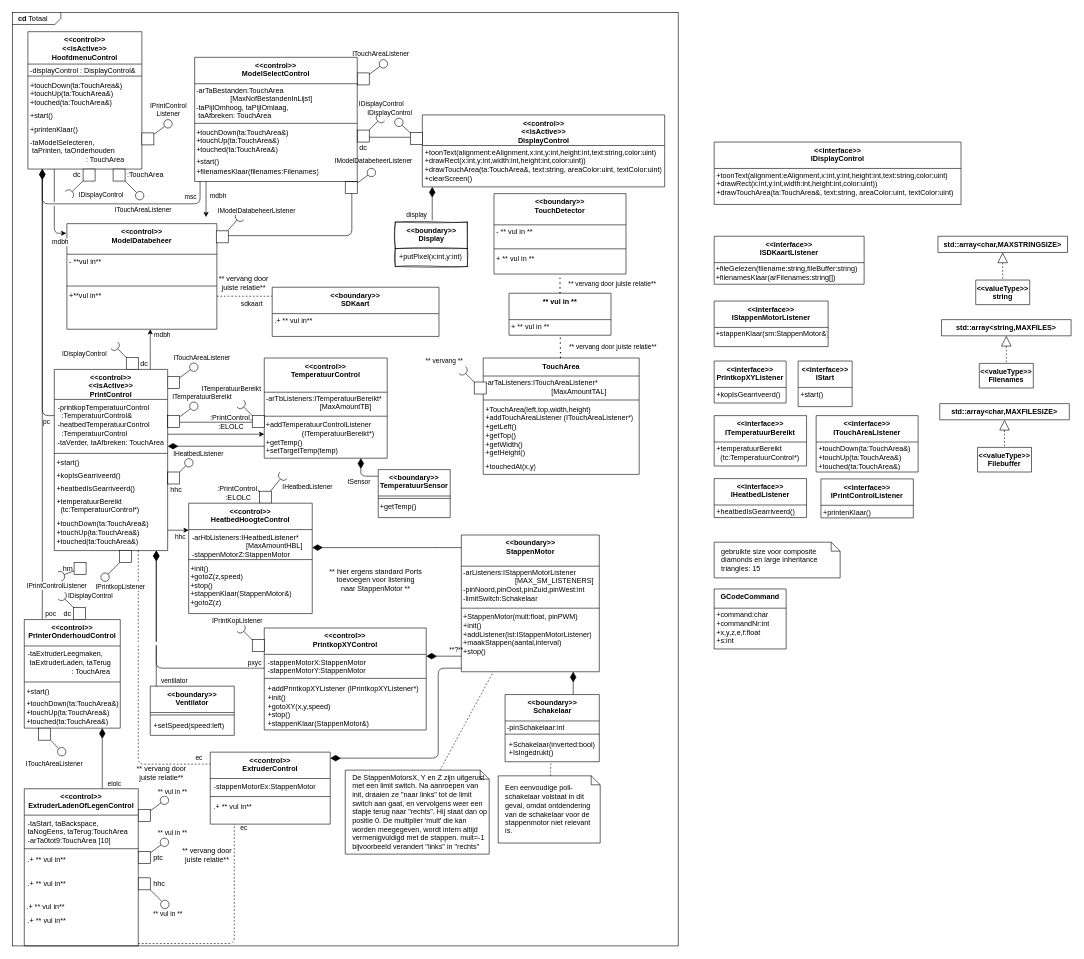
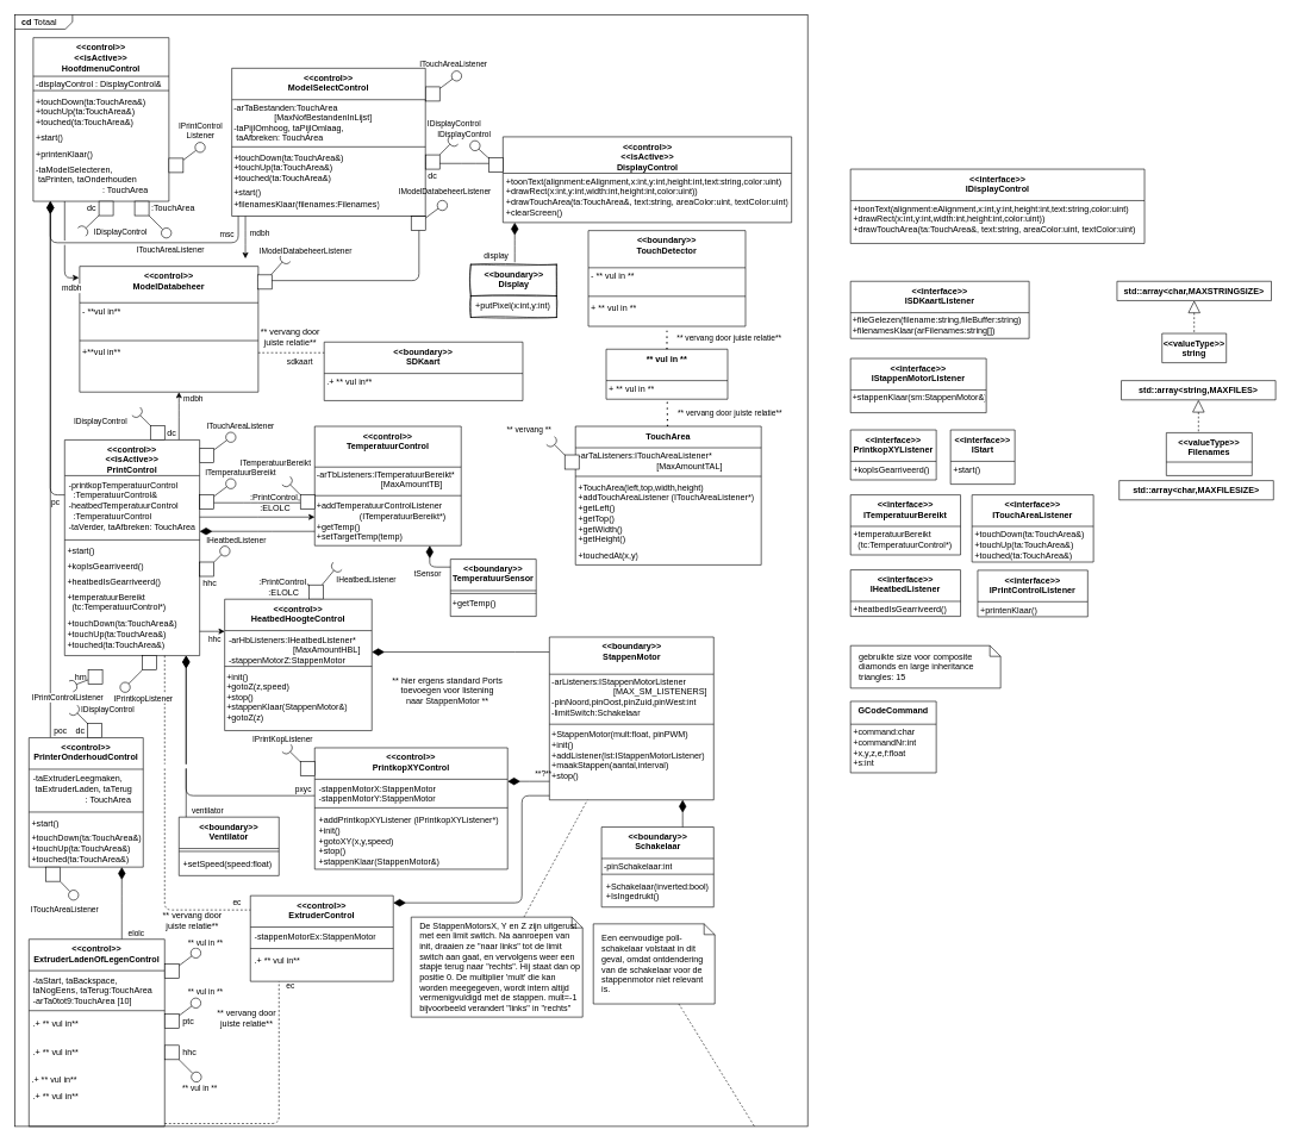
- <mxCell id="152" value="&amp;lt;&amp;lt;valueType&amp;gt;&amp;gt;&lt;br&gt;Filenames" style="swimlane;fontStyle=1;align=center;verticalAlign=top;childLayout=stackLayout;horizontal=1;startSize=41;horizontalStack=0;resizeParent=1;resizeParentMax=0;resizeLast=0;collapsible=1;marginBottom=0;whiteSpace=wrap;html=1;" parent="1" vertex="1"><mxGeometry x="1632" y="605" width="90" height="41" as="geometry" /></mxCell>
+ <mxCell id="152" value="&amp;lt;&amp;lt;valueType&amp;gt;&amp;gt;&lt;br&gt;Filenames" style="swimlane;fontStyle=1;align=center;verticalAlign=top;childLayout=stackLayout;horizontal=1;startSize=41;horizontalStack=0;resizeParent=1;resizeParentMax=0;resizeLast=0;collapsible=1;marginBottom=0;whiteSpace=wrap;html=1;" parent="1" vertex="1"><mxGeometry x="1632" y="605" width="120" height="60" as="geometry" /></mxCell>
- <mxCell id="157" style="edgeStyle=orthogonalEdgeStyle;rounded=0;orthogonalLoop=1;jettySize=auto;html=1;endArrow=none;endFill=0;startArrow=block;startFill=0;startSize=15;dashed=1;" parent="1" source="156" target="155" edge="1"><mxGeometry relative="1" as="geometry"><Array as="points"><mxPoint x="1690" y="699" /><mxPoint x="1690" y="699" /></Array><mxPoint x="1037" y="835" as="sourcePoint" /><mxPoint x="1037" y="886" as="targetPoint" /></mxGeometry></mxCell>
- <mxCell id="155" value="&amp;lt;&amp;lt;valueType&amp;gt;&amp;gt;&lt;br&gt;Filebuffer" style="swimlane;fontStyle=1;align=center;verticalAlign=top;childLayout=stackLayout;horizontal=1;startSize=41;horizontalStack=0;resizeParent=1;resizeParentMax=0;resizeLast=0;collapsible=1;marginBottom=0;whiteSpace=wrap;html=1;" parent="1" vertex="1"><mxGeometry x="1629" y="745" width="90" height="41" as="geometry" /></mxCell>
- <mxCell id="58" value="+setSpeed(speed:left)" style="text;strokeColor=none;fillColor=none;align=left;verticalAlign=top;spacingLeft=4;spacingRight=4;overflow=hidden;rotatable=0;points=[[0,0.5],[1,0.5]];portConstraint=eastwest;whiteSpace=wrap;html=1;" parent="56" vertex="1"><mxGeometry y="52" width="140" height="30" as="geometry" /></mxCell>
+ <mxCell id="58" value="+setSpeed(speed:float)" style="text;strokeColor=none;fillColor=none;align=left;verticalAlign=top;spacingLeft=4;spacingRight=4;overflow=hidden;rotatable=0;points=[[0,0.5],[1,0.5]];portConstraint=eastwest;whiteSpace=wrap;html=1;" parent="56" vertex="1"><mxGeometry y="52" width="140" height="30" as="geometry" /></mxCell>
- <mxCell id="138" style="orthogonalLoop=1;jettySize=auto;html=1;dashed=1;endArrow=none;endFill=0;curved=1;" parent="1" source="136" target="132" edge="1"><mxGeometry relative="1" as="geometry"><mxPoint x="799" y="1329" as="sourcePoint" /><mxPoint x="876" y="1122" as="targetPoint" /></mxGeometry></mxCell>
+ <mxCell id="138" style="orthogonalLoop=1;jettySize=auto;html=1;dashed=1;endArrow=none;endFill=0;curved=1;" parent="1" source="136" target="7" edge="1"><mxGeometry relative="1" as="geometry"><mxPoint x="799" y="1329" as="sourcePoint" /><mxPoint x="876" y="1122" as="targetPoint" /></mxGeometry></mxCell>
